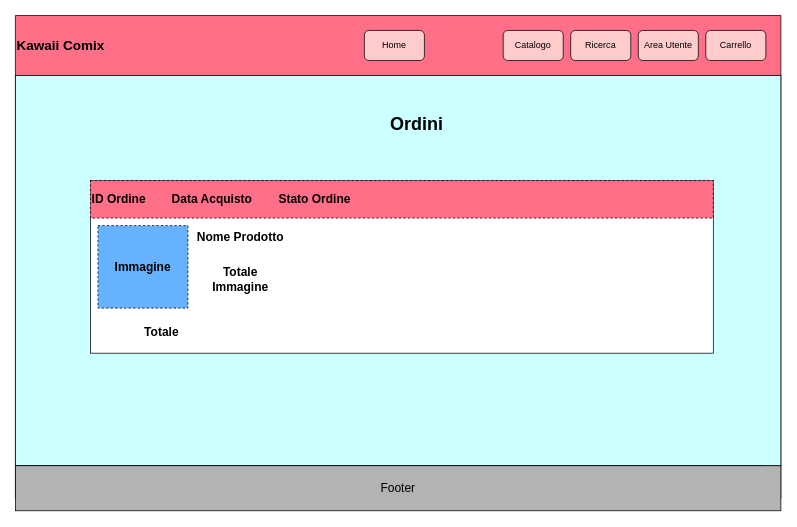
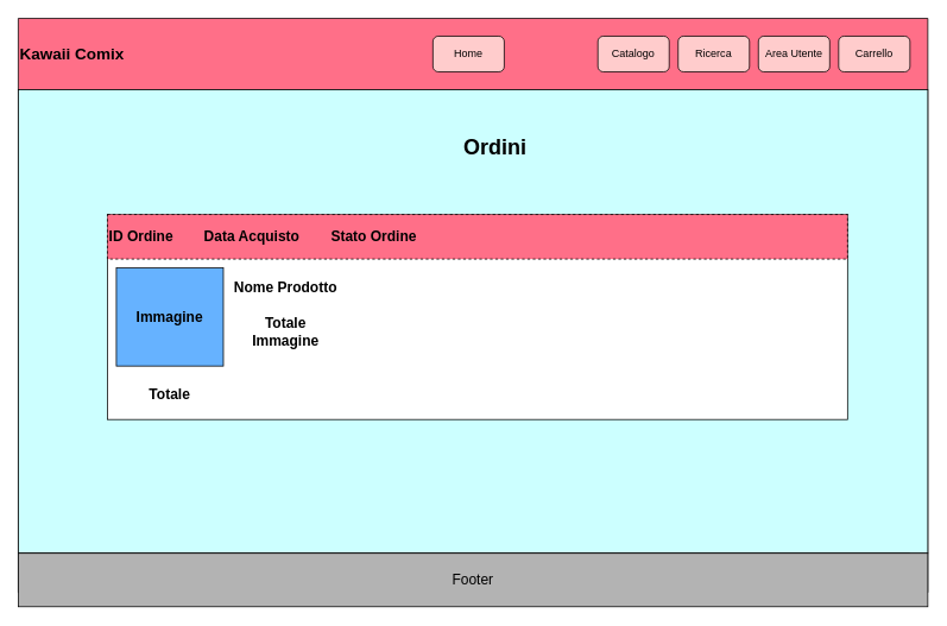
- <mxCell id="12" value="&lt;font size=&quot;3&quot;&gt;&lt;b&gt;Nome Prodotto&lt;/b&gt;&lt;/font&gt;" style="rounded=0;whiteSpace=wrap;html=1;fillColor=none;strokeColor=#FFFFFF;" vertex="1" parent="2"><mxGeometry x="240" y="282" width="120" height="25" as="geometry" /></mxCell>
+ <mxCell id="12" value="&lt;font size=&quot;3&quot;&gt;&lt;b&gt;Nome Prodotto&lt;/b&gt;&lt;/font&gt;" style="rounded=0;whiteSpace=wrap;html=1;fillColor=none;strokeColor=#FFFFFF;" vertex="1" parent="2"><mxGeometry x="240" y="282" width="120" height="40" as="geometry" /></mxCell>
- <mxCell id="11" value="&lt;font size=&quot;3&quot;&gt;&lt;b&gt;Immagine&lt;/b&gt;&lt;/font&gt;" style="rounded=0;whiteSpace=wrap;html=1;fillColor=#66B2FF;dashed=1;" vertex="1" parent="2"><mxGeometry x="110" y="280" width="120" height="110" as="geometry" /></mxCell>
+ <mxCell id="11" value="&lt;font size=&quot;3&quot;&gt;&lt;b&gt;Immagine&lt;/b&gt;&lt;/font&gt;" style="rounded=0;whiteSpace=wrap;html=1;fillColor=#66B2FF;" vertex="1" parent="2"><mxGeometry x="110" y="280" width="120" height="110" as="geometry" /></mxCell>
- <mxCell id="13" value="&lt;font size=&quot;3&quot;&gt;&lt;b&gt;Totale&lt;/b&gt;&lt;/font&gt;" style="rounded=0;whiteSpace=wrap;html=1;fillColor=none;strokeColor=#FFFFFF;" vertex="1" parent="2"><mxGeometry x="135" y="400" width="120" height="42" as="geometry" /></mxCell>
+ <mxCell id="13" value="&lt;font size=&quot;3&quot;&gt;&lt;b&gt;Totale&lt;/b&gt;&lt;/font&gt;" style="rounded=0;whiteSpace=wrap;html=1;fillColor=none;strokeColor=#FFFFFF;" vertex="1" parent="2"><mxGeometry x="110" y="400" width="120" height="42" as="geometry" /></mxCell>
